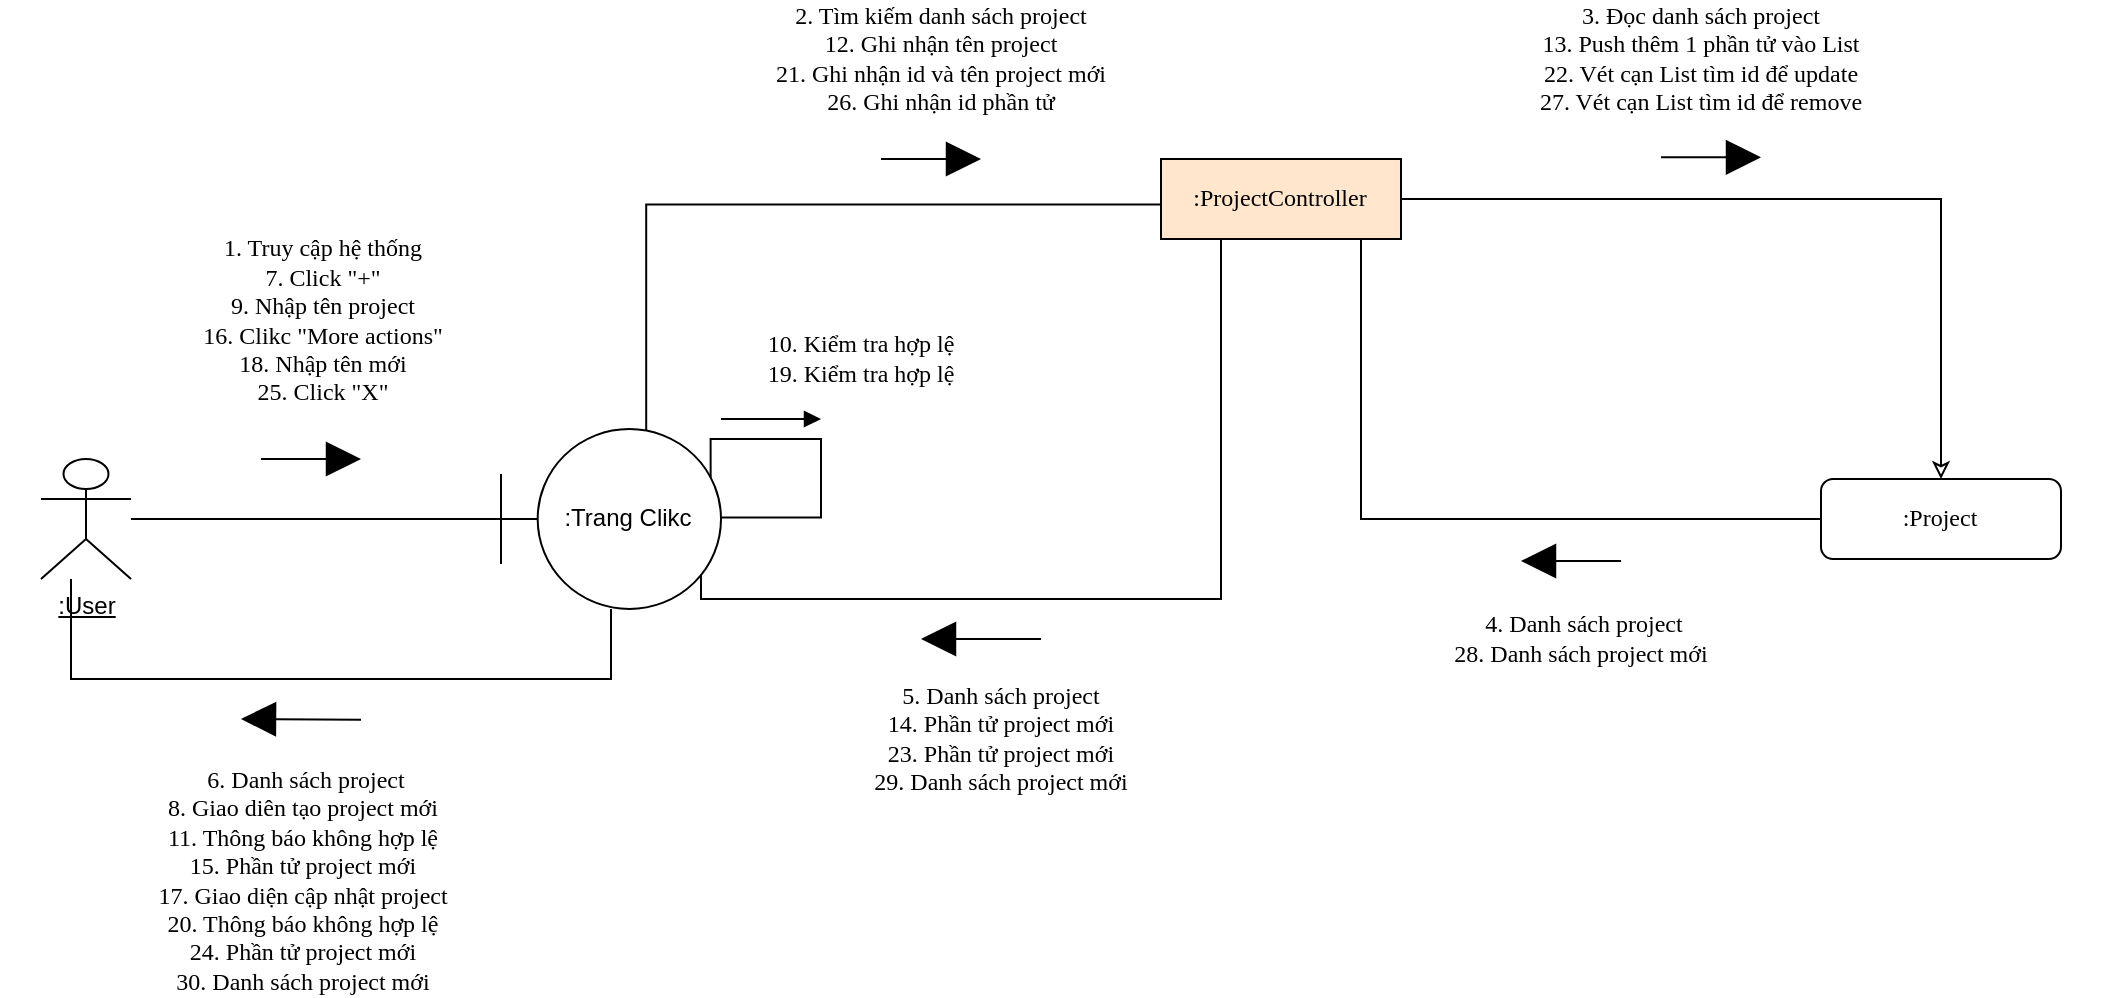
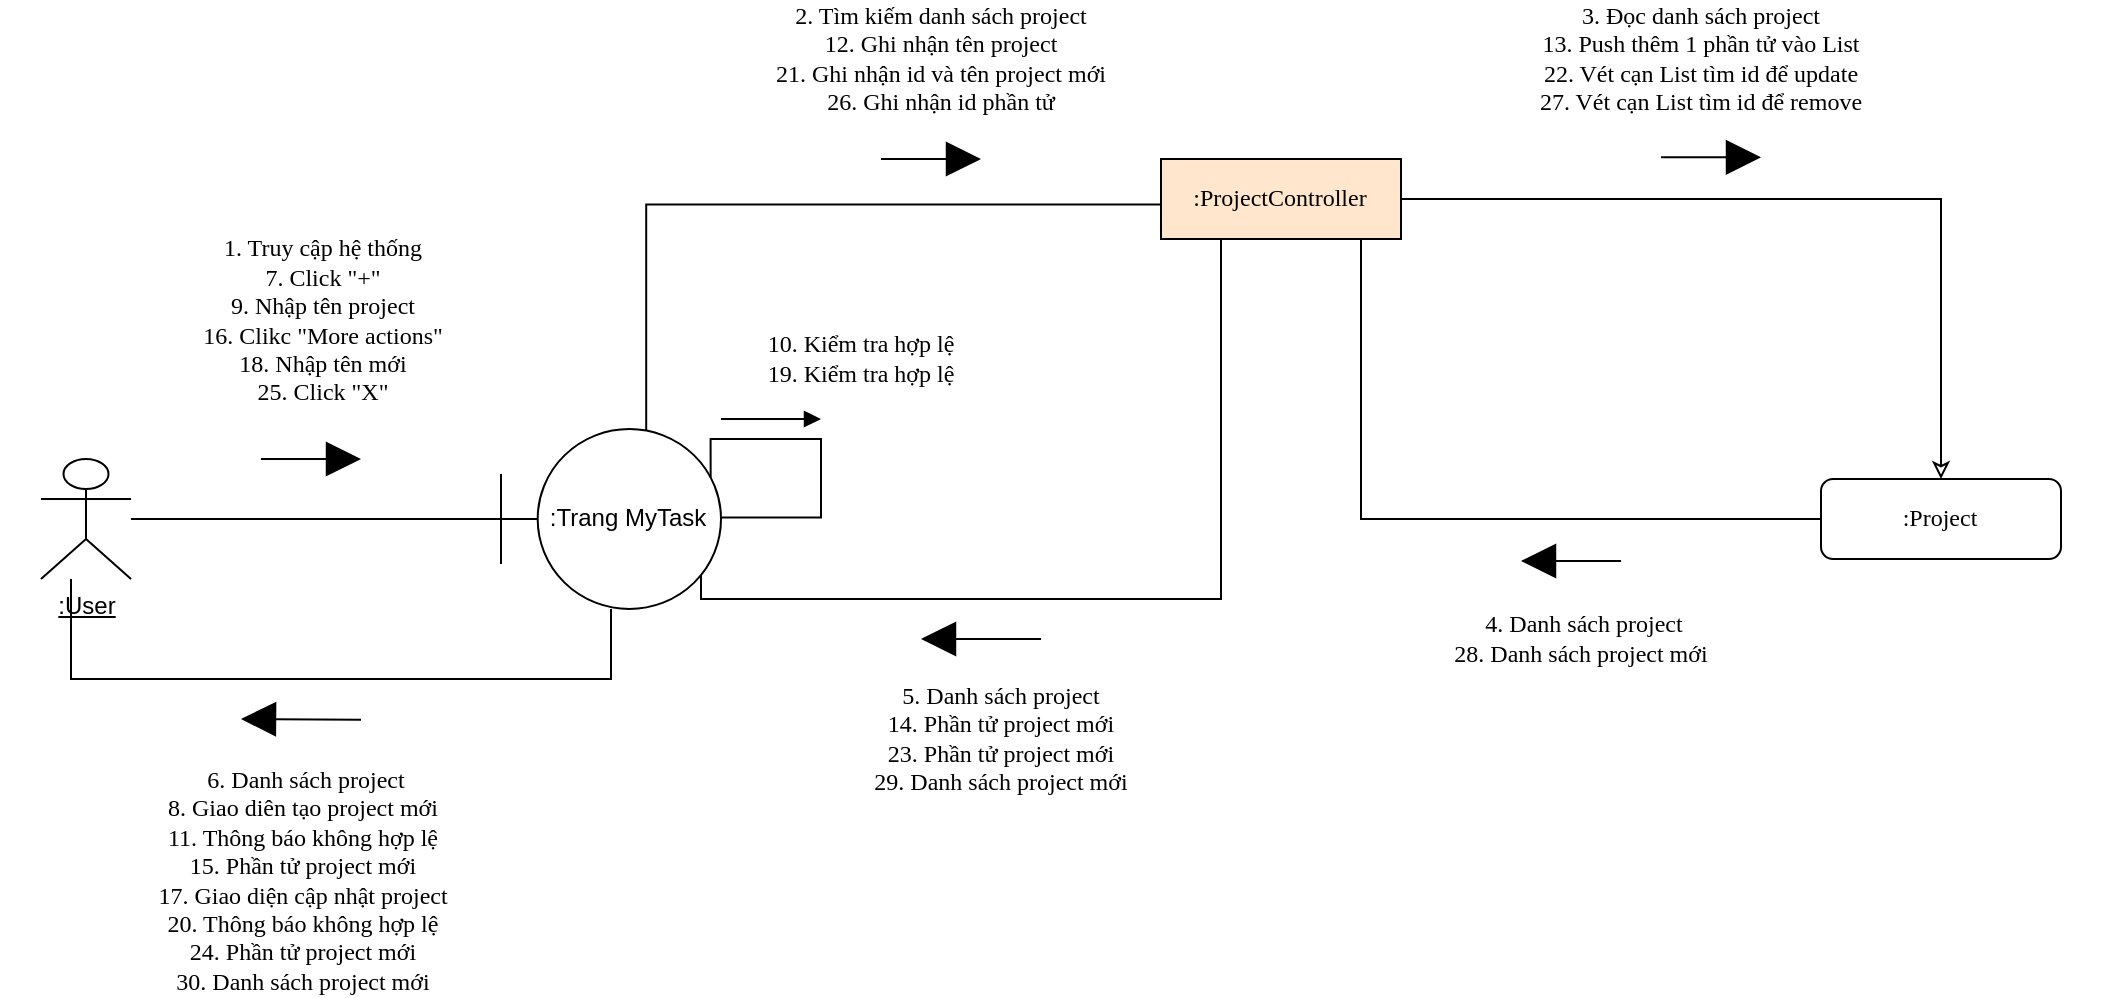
- <mxCell id="9" value="&lt;span&gt;:Trang Clikc&lt;/span&gt;" style="shape=umlBoundary;whiteSpace=wrap;html=1;fontSize=12;" parent="1" vertex="1"><mxGeometry x="250" y="156" width="110" height="90" as="geometry" /></mxCell>
+ <mxCell id="9" value="&lt;span&gt;:Trang MyTask&lt;/span&gt;" style="shape=umlBoundary;whiteSpace=wrap;html=1;fontSize=12;" parent="1" vertex="1"><mxGeometry x="250" y="156" width="110" height="90" as="geometry" /></mxCell>
